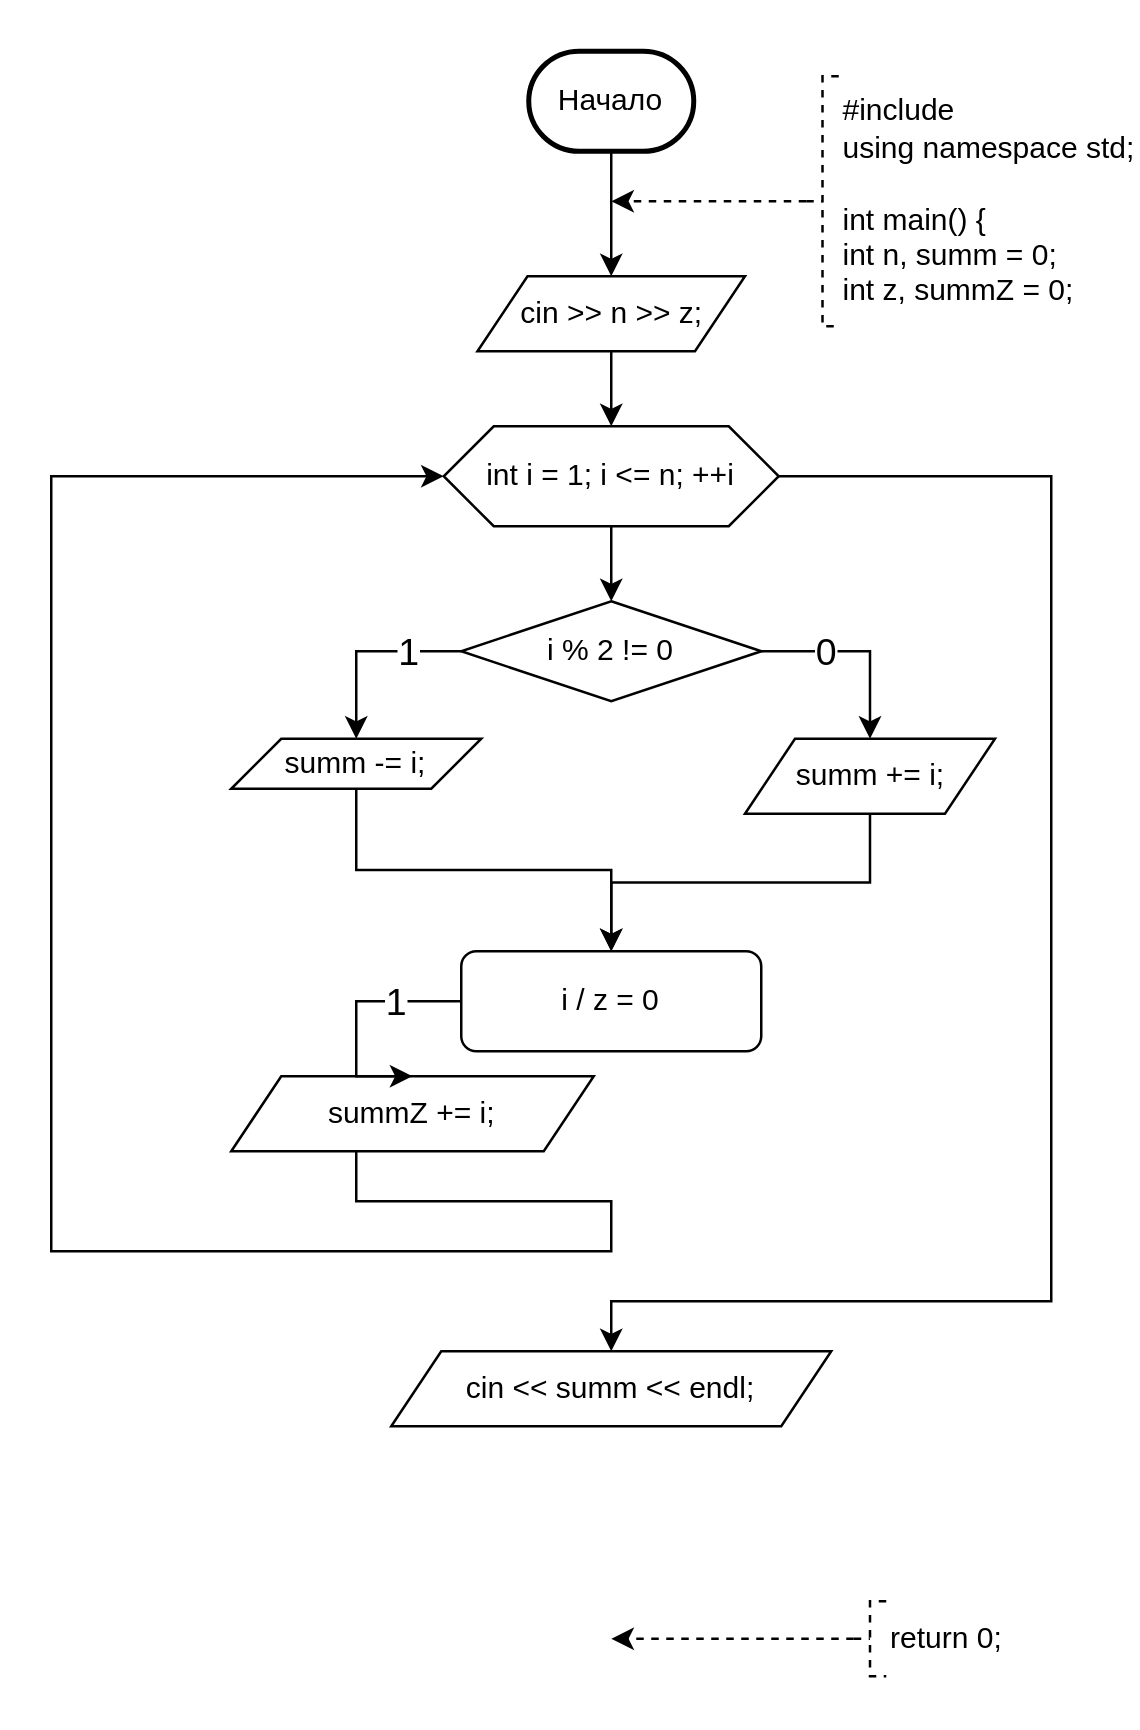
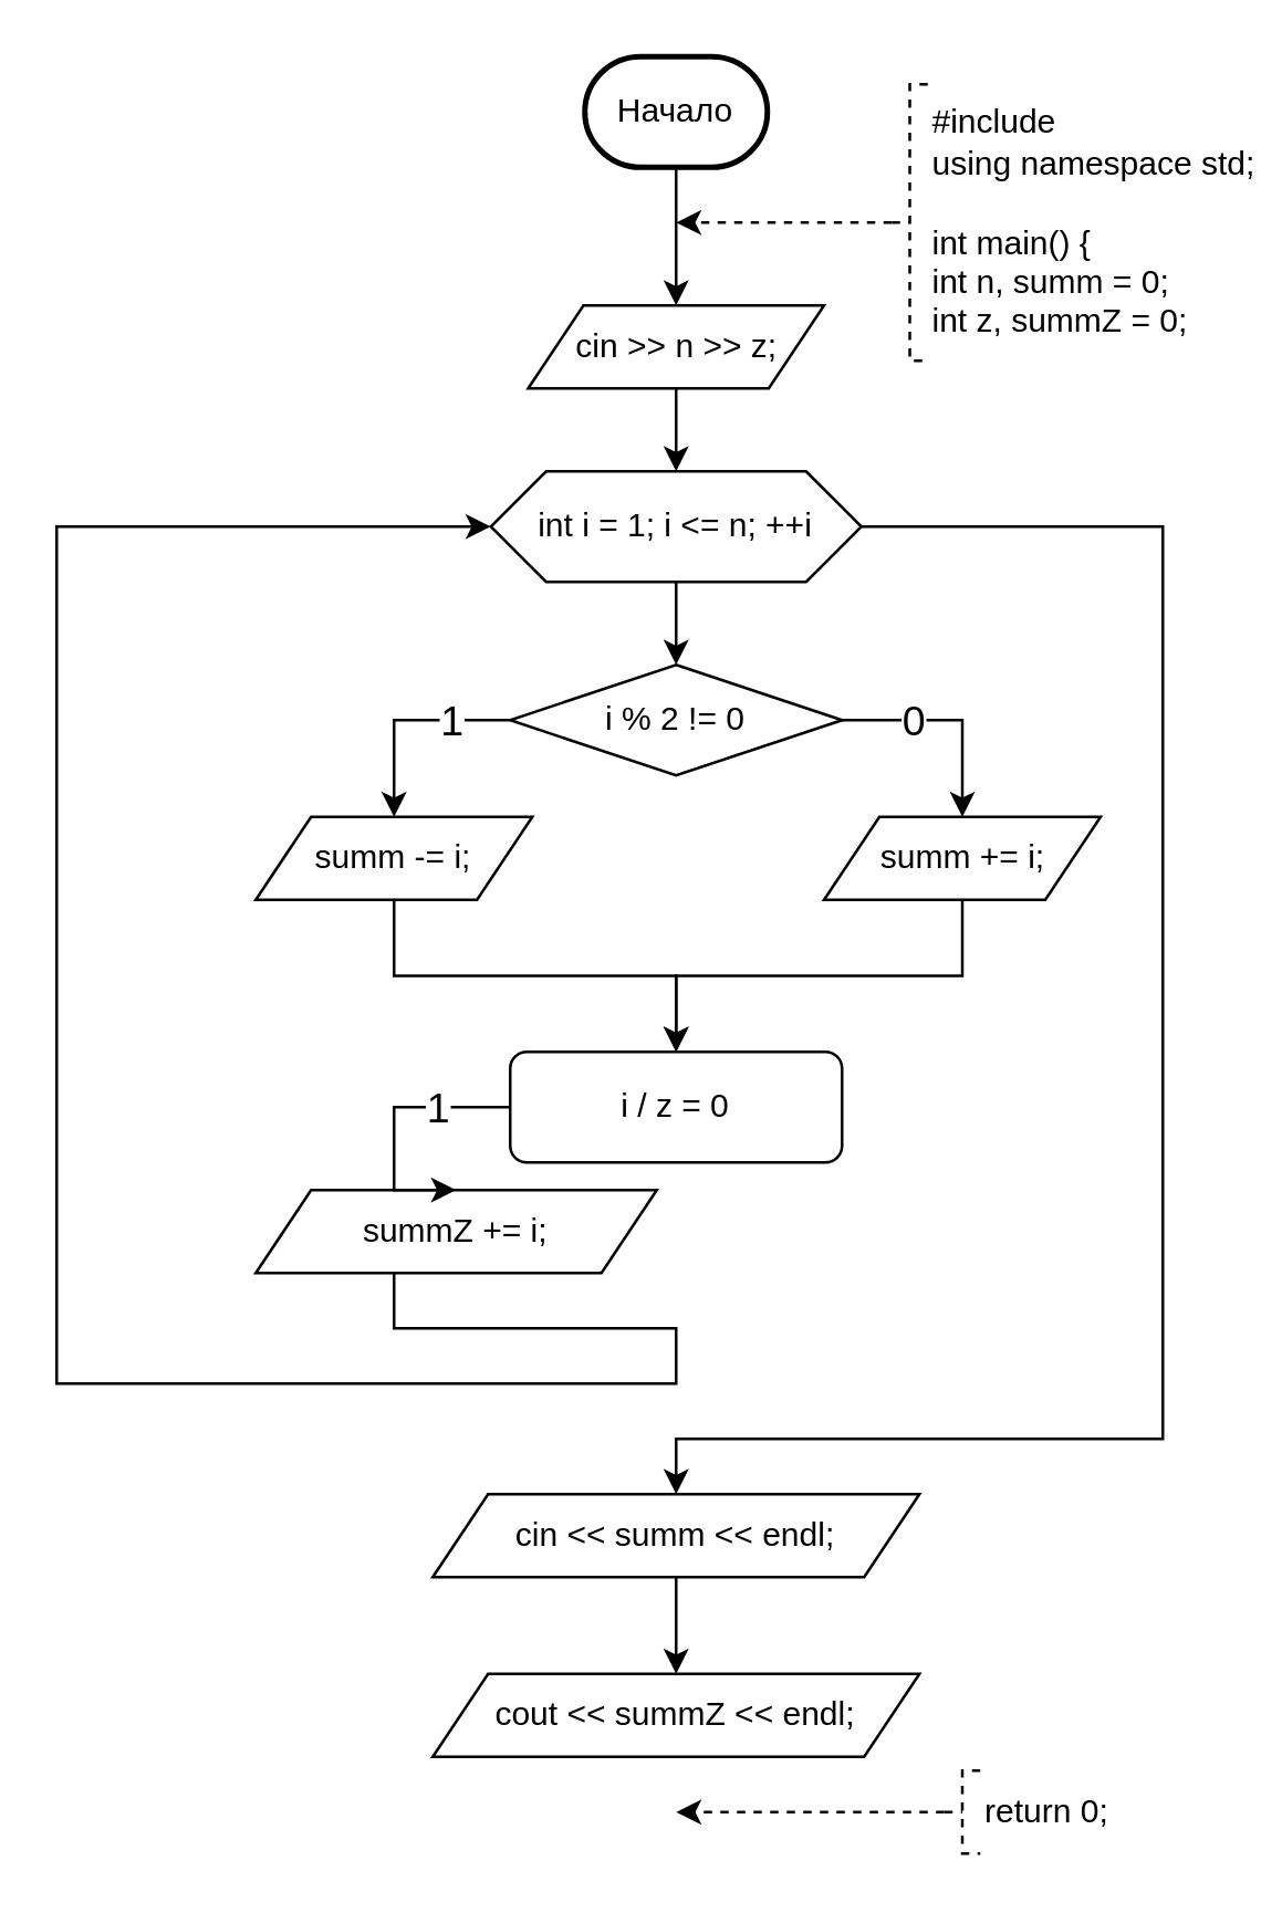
- <mxCell id="16" value="summ -= i;" style="shape=parallelogram;perimeter=parallelogramPerimeter;whiteSpace=wrap;html=1;fixedSize=1;fontSize=12;" vertex="1" parent="1"><mxGeometry x="92" y="295" width="100" height="20" as="geometry" /></mxCell>
+ <mxCell id="16" value="summ -= i;" style="shape=parallelogram;perimeter=parallelogramPerimeter;whiteSpace=wrap;html=1;fixedSize=1;fontSize=12;" vertex="1" parent="1"><mxGeometry x="92" y="295" width="100" height="30" as="geometry" /></mxCell>
+ <mxCell id="22" style="edgeStyle=orthogonalEdgeStyle;rounded=0;orthogonalLoop=1;jettySize=auto;html=1;entryX=0.5;entryY=0;entryDx=0;entryDy=0;fontSize=12;" edge="1" parent="1" source="23" target="24"><mxGeometry relative="1" as="geometry" /></mxCell>
+ <mxCell id="24" value="cout &amp;lt;&amp;lt; summZ &amp;lt;&amp;lt; endl;" style="shape=parallelogram;perimeter=parallelogramPerimeter;whiteSpace=wrap;html=1;fixedSize=1;fontSize=12;" vertex="1" parent="1"><mxGeometry x="156" y="605" width="176" height="30" as="geometry" /></mxCell>
